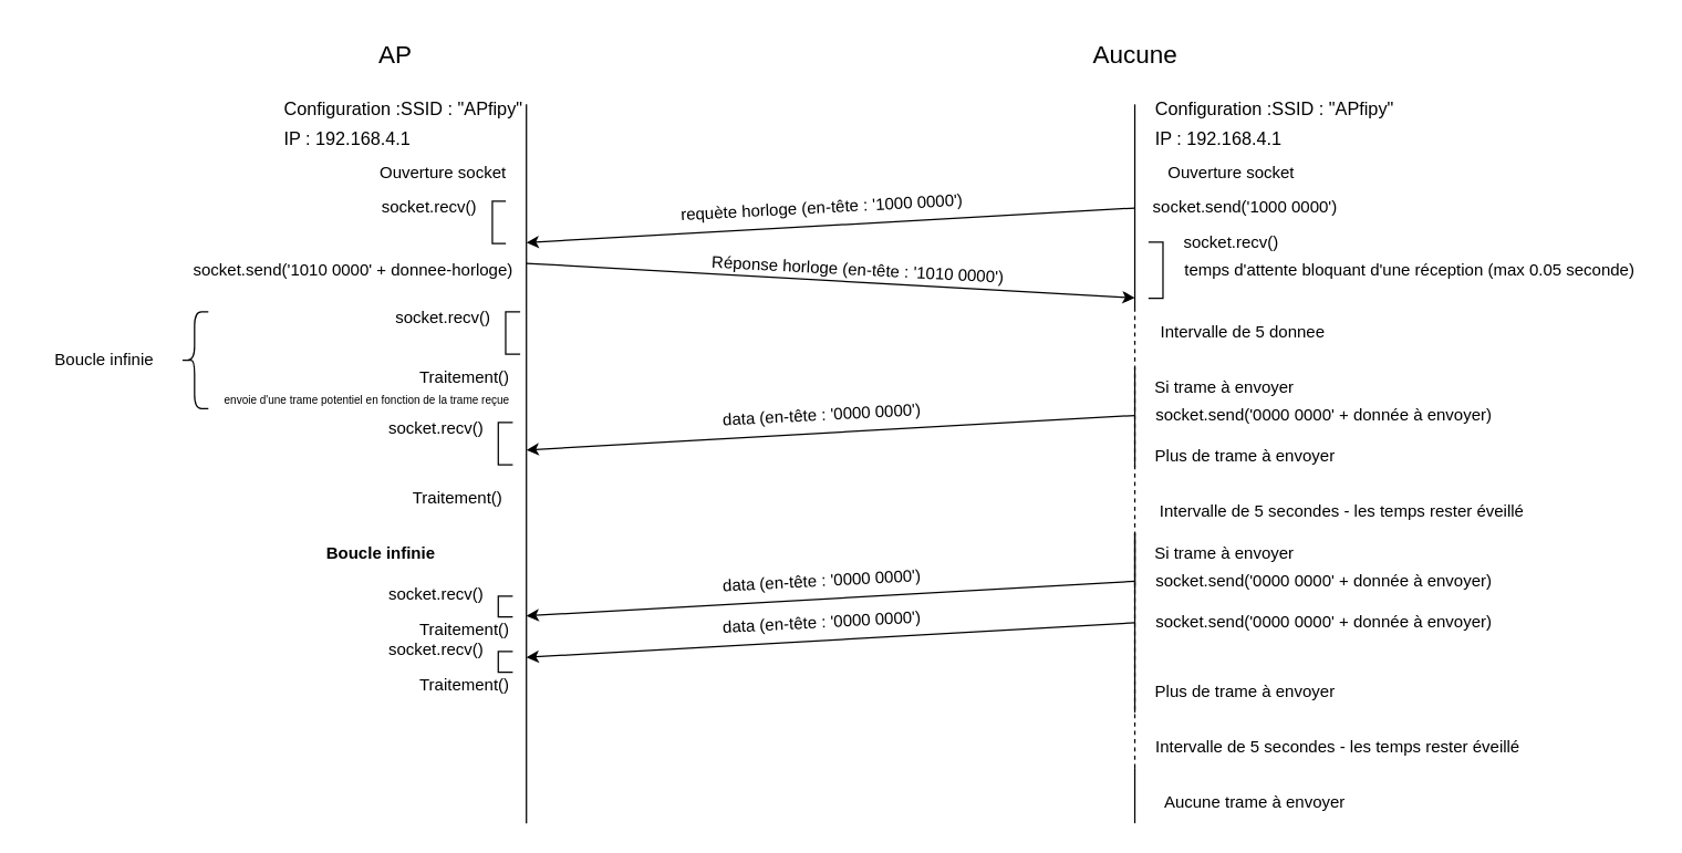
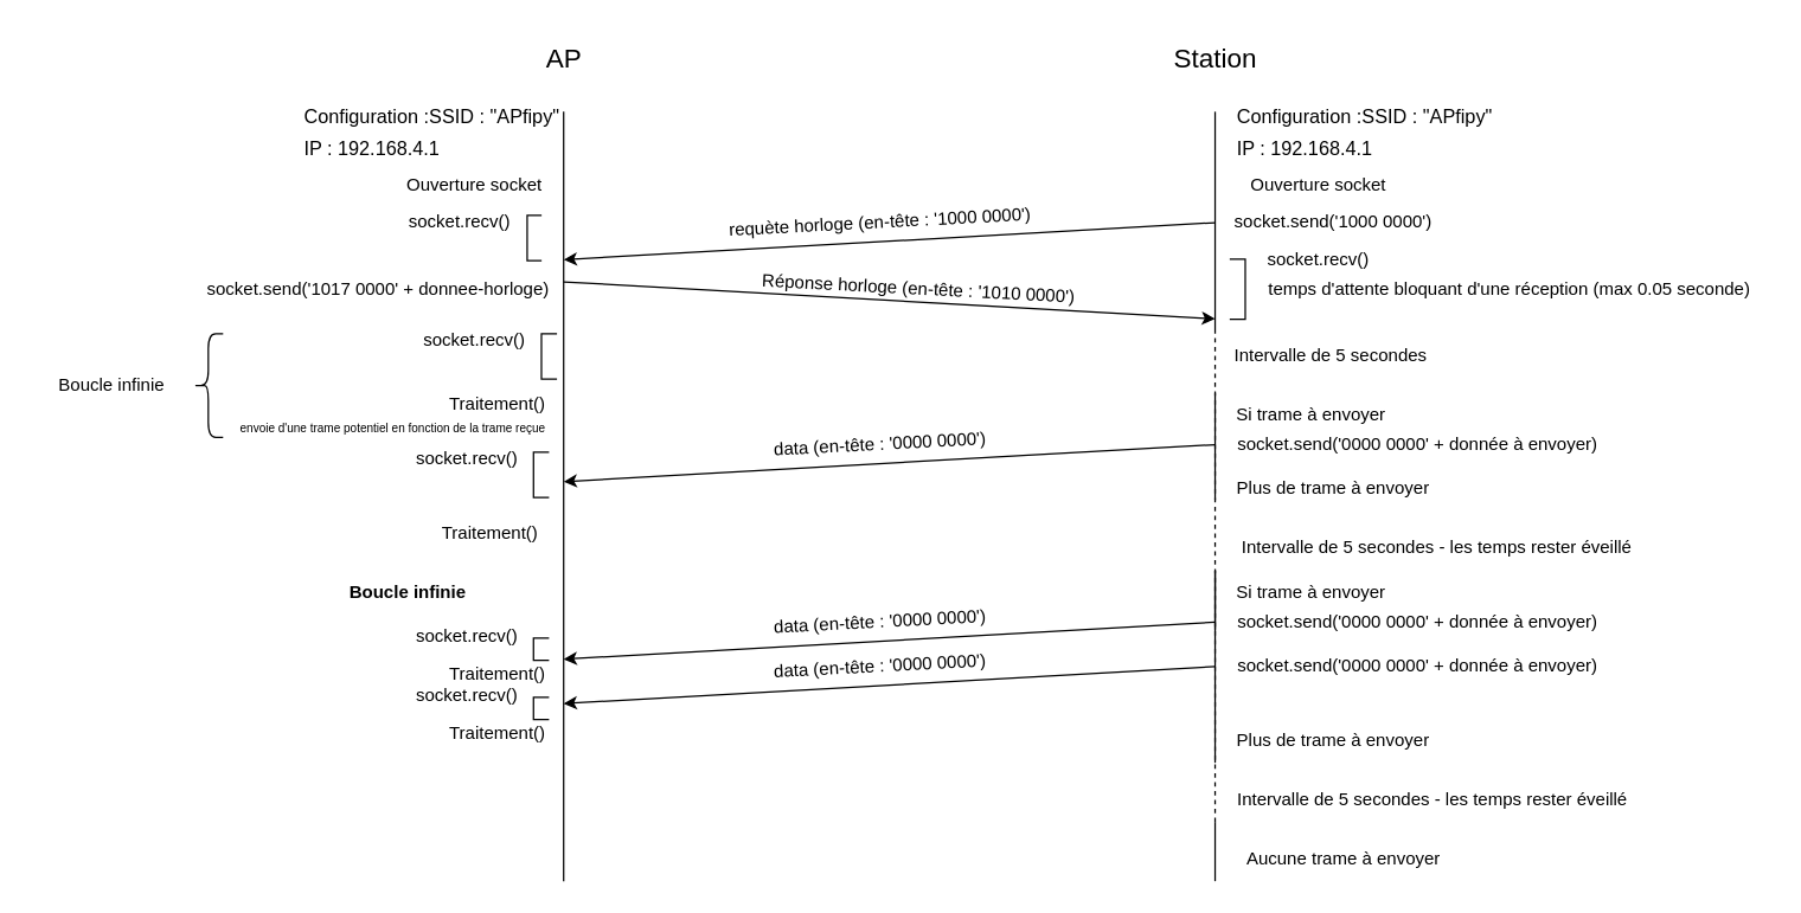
- <mxCell id="4" value="&lt;font style=&quot;font-size: 18px;&quot;&gt;AP&lt;/font&gt;" style="text;html=1;align=center;verticalAlign=middle;resizable=0;points=[];autosize=1;strokeColor=none;fillColor=none;" vertex="1" parent="1"><mxGeometry x="260" y="20" width="50" height="40" as="geometry" /></mxCell>
+ <mxCell id="4" value="&lt;font style=&quot;font-size: 18px;&quot;&gt;AP&lt;/font&gt;" style="text;html=1;align=center;verticalAlign=middle;resizable=0;points=[];autosize=1;strokeColor=none;fillColor=none;" vertex="1" parent="1"><mxGeometry x="355" y="20" width="50" height="40" as="geometry" /></mxCell>
- <mxCell id="5" value="&lt;font style=&quot;font-size: 18px;&quot;&gt;Aucune&lt;/font&gt;" style="text;html=1;align=center;verticalAlign=middle;resizable=0;points=[];autosize=1;strokeColor=none;fillColor=none;" vertex="1" parent="1"><mxGeometry x="780" y="20" width="80" height="40" as="geometry" /></mxCell>
+ <mxCell id="5" value="&lt;font style=&quot;font-size: 18px;&quot;&gt;Station&lt;/font&gt;" style="text;html=1;align=center;verticalAlign=middle;resizable=0;points=[];autosize=1;strokeColor=none;fillColor=none;" vertex="1" parent="1"><mxGeometry x="780" y="20" width="80" height="40" as="geometry" /></mxCell>
- <mxCell id="18" value="socket.send('1010 0000' + donnee-horloge)" style="text;html=1;strokeColor=none;fillColor=none;align=center;verticalAlign=middle;whiteSpace=wrap;rounded=0;" vertex="1" parent="1"><mxGeometry x="130" y="180" width="250" height="30" as="geometry" /></mxCell>
+ <mxCell id="18" value="socket.send('1017 0000' + donnee-horloge)" style="text;html=1;strokeColor=none;fillColor=none;align=center;verticalAlign=middle;whiteSpace=wrap;rounded=0;" vertex="1" parent="1"><mxGeometry x="130" y="180" width="250" height="30" as="geometry" /></mxCell>
- <mxCell id="22" value="Intervalle de 5 donnee&amp;nbsp;" style="text;html=1;strokeColor=none;fillColor=none;align=center;verticalAlign=middle;whiteSpace=wrap;rounded=0;" vertex="1" parent="1"><mxGeometry x="830" y="225" width="140" height="30" as="geometry" /></mxCell>
+ <mxCell id="22" value="Intervalle de 5 secondes&amp;nbsp;" style="text;html=1;strokeColor=none;fillColor=none;align=center;verticalAlign=middle;whiteSpace=wrap;rounded=0;" vertex="1" parent="1"><mxGeometry x="830" y="225" width="140" height="30" as="geometry" /></mxCell>
